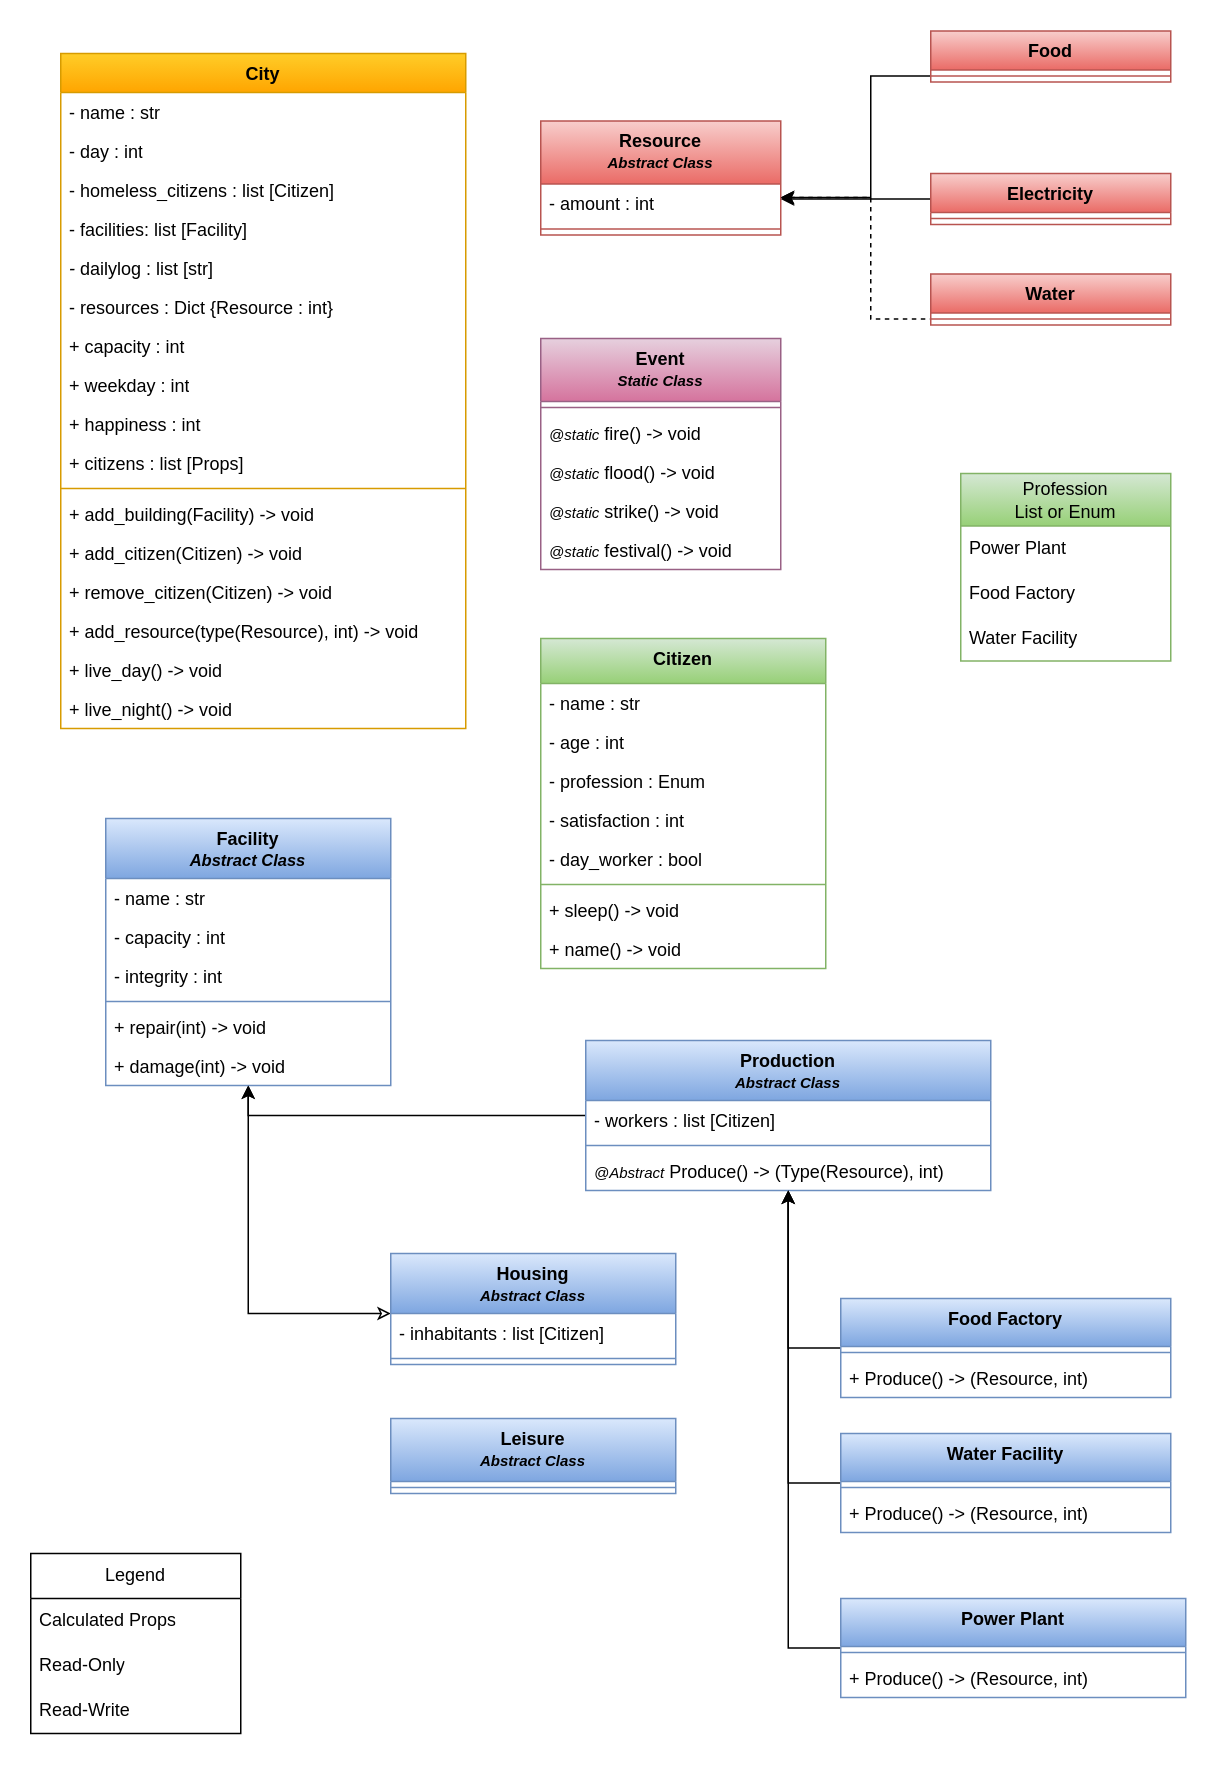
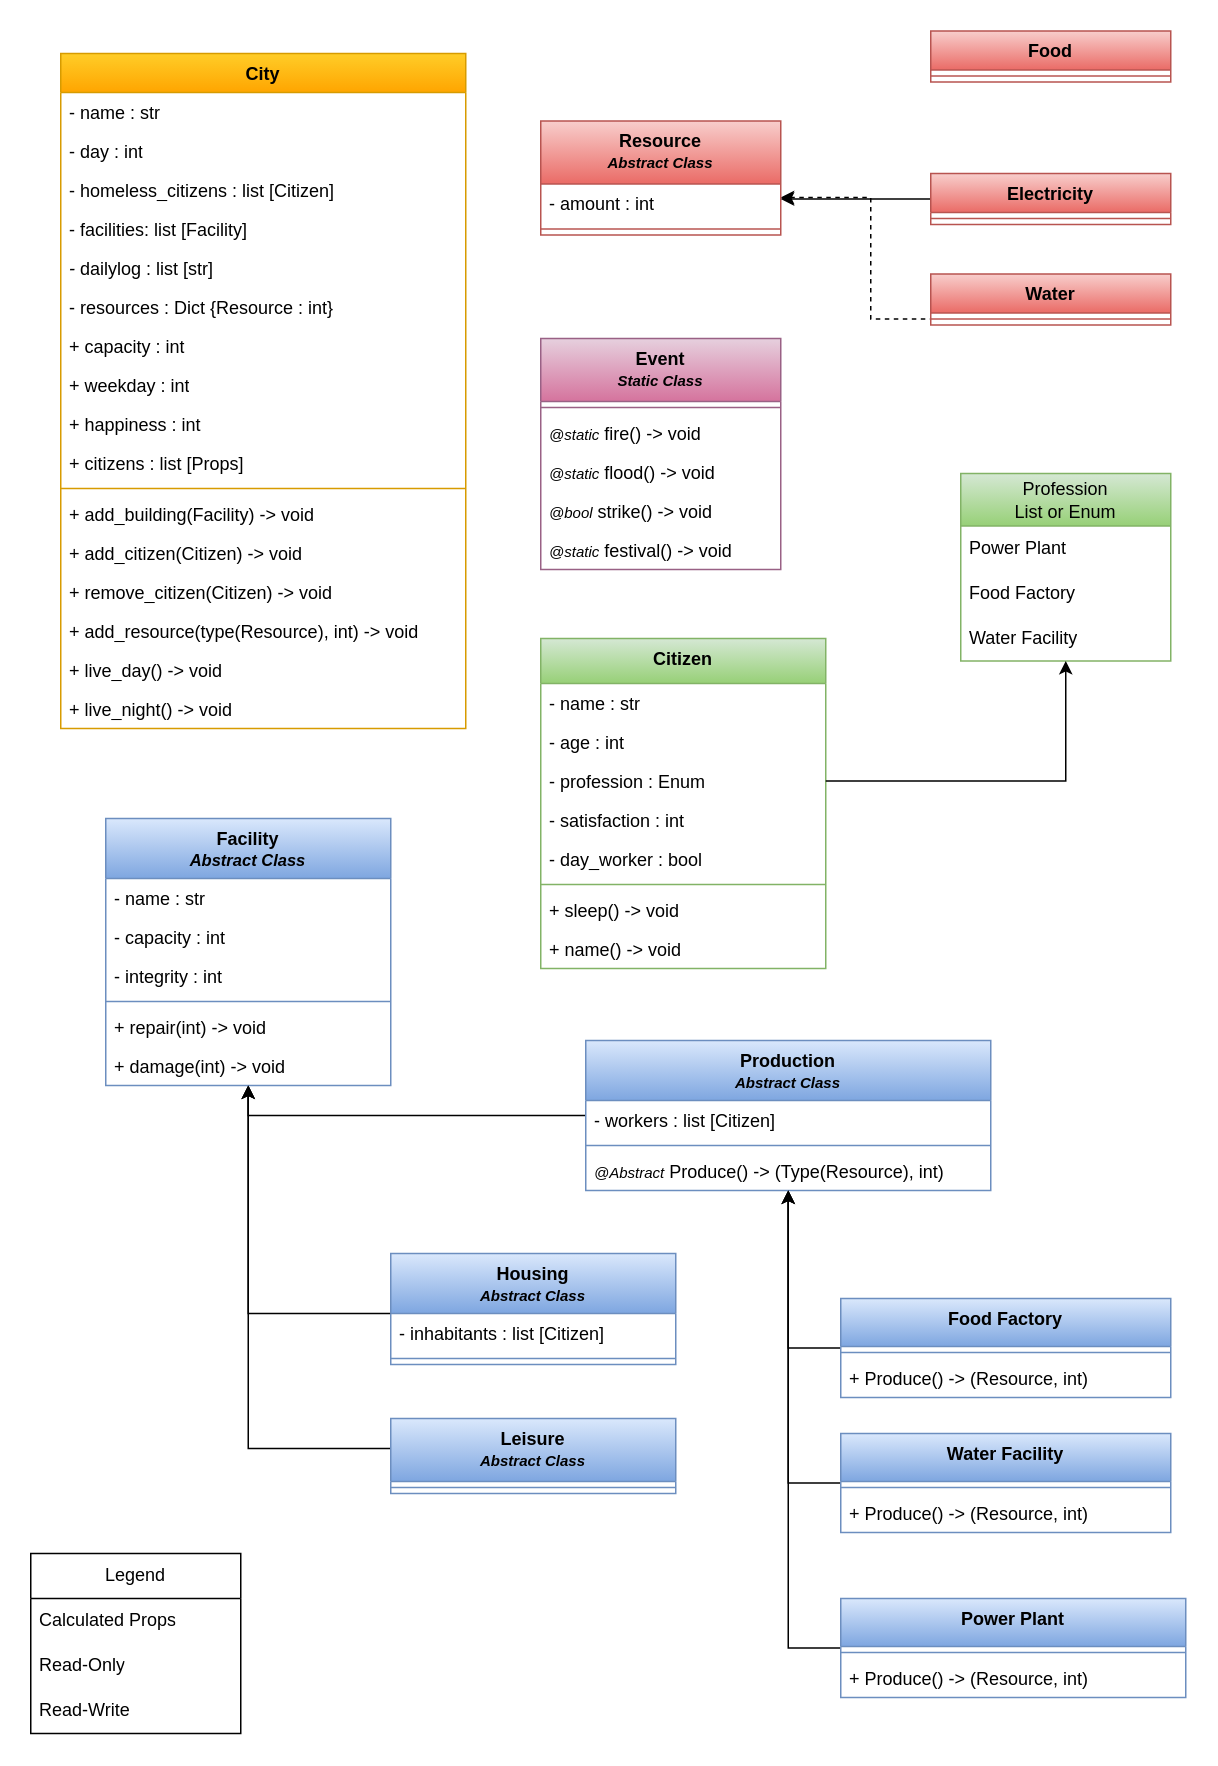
- <mxCell id="65" style="edgeStyle=orthogonalEdgeStyle;rounded=0;orthogonalLoop=1;jettySize=auto;html=1;" edge="1" parent="1" source="66" target="57"><mxGeometry relative="1" as="geometry"><Array as="points"><mxPoint x="580" y="50" /><mxPoint x="580" y="131" /></Array></mxGeometry></mxCell>
- <mxCell id="85" value="&lt;i&gt;&lt;font style=&quot;font-size: 10px;&quot;&gt;@static&lt;/font&gt;&lt;/i&gt;&amp;nbsp;strike() -&amp;gt; void" style="text;strokeColor=none;fillColor=none;align=left;verticalAlign=top;spacingLeft=4;spacingRight=4;overflow=hidden;rotatable=0;points=[[0,0.5],[1,0.5]];portConstraint=eastwest;whiteSpace=wrap;html=1;" vertex="1" parent="81"><mxGeometry y="102" width="160" height="26" as="geometry" /></mxCell>
+ <mxCell id="85" value="&lt;i&gt;&lt;font style=&quot;font-size: 10px;&quot;&gt;@bool&lt;/font&gt;&lt;/i&gt;&amp;nbsp;strike() -&amp;gt; void" style="text;strokeColor=none;fillColor=none;align=left;verticalAlign=top;spacingLeft=4;spacingRight=4;overflow=hidden;rotatable=0;points=[[0,0.5],[1,0.5]];portConstraint=eastwest;whiteSpace=wrap;html=1;" vertex="1" parent="81"><mxGeometry y="102" width="160" height="26" as="geometry" /></mxCell>
+ <mxCell id="80" style="edgeStyle=orthogonalEdgeStyle;rounded=0;orthogonalLoop=1;jettySize=auto;html=1;" edge="1" parent="1" source="46" target="76"><mxGeometry relative="1" as="geometry" /></mxCell>
- <mxCell id="20" value="" style="edgeStyle=orthogonalEdgeStyle;rounded=0;orthogonalLoop=1;jettySize=auto;html=1;startArrow=classic;startFill=1;endArrow=classic;endFill=0;" edge="1" parent="1" source="21" target="28"><mxGeometry relative="1" as="geometry"><Array as="points"><mxPoint x="165" y="875" /></Array></mxGeometry></mxCell>
+ <mxCell id="20" value="" style="edgeStyle=orthogonalEdgeStyle;rounded=0;orthogonalLoop=1;jettySize=auto;html=1;startArrow=classic;startFill=1;endArrow=none;endFill=0;" edge="1" parent="1" source="21" target="28"><mxGeometry relative="1" as="geometry"><Array as="points"><mxPoint x="165" y="875" /></Array></mxGeometry></mxCell>
+ <mxCell id="40" style="edgeStyle=orthogonalEdgeStyle;rounded=0;orthogonalLoop=1;jettySize=auto;html=1;" edge="1" parent="1" source="41" target="21"><mxGeometry relative="1" as="geometry"><Array as="points"><mxPoint x="165" y="965" /></Array></mxGeometry></mxCell>
